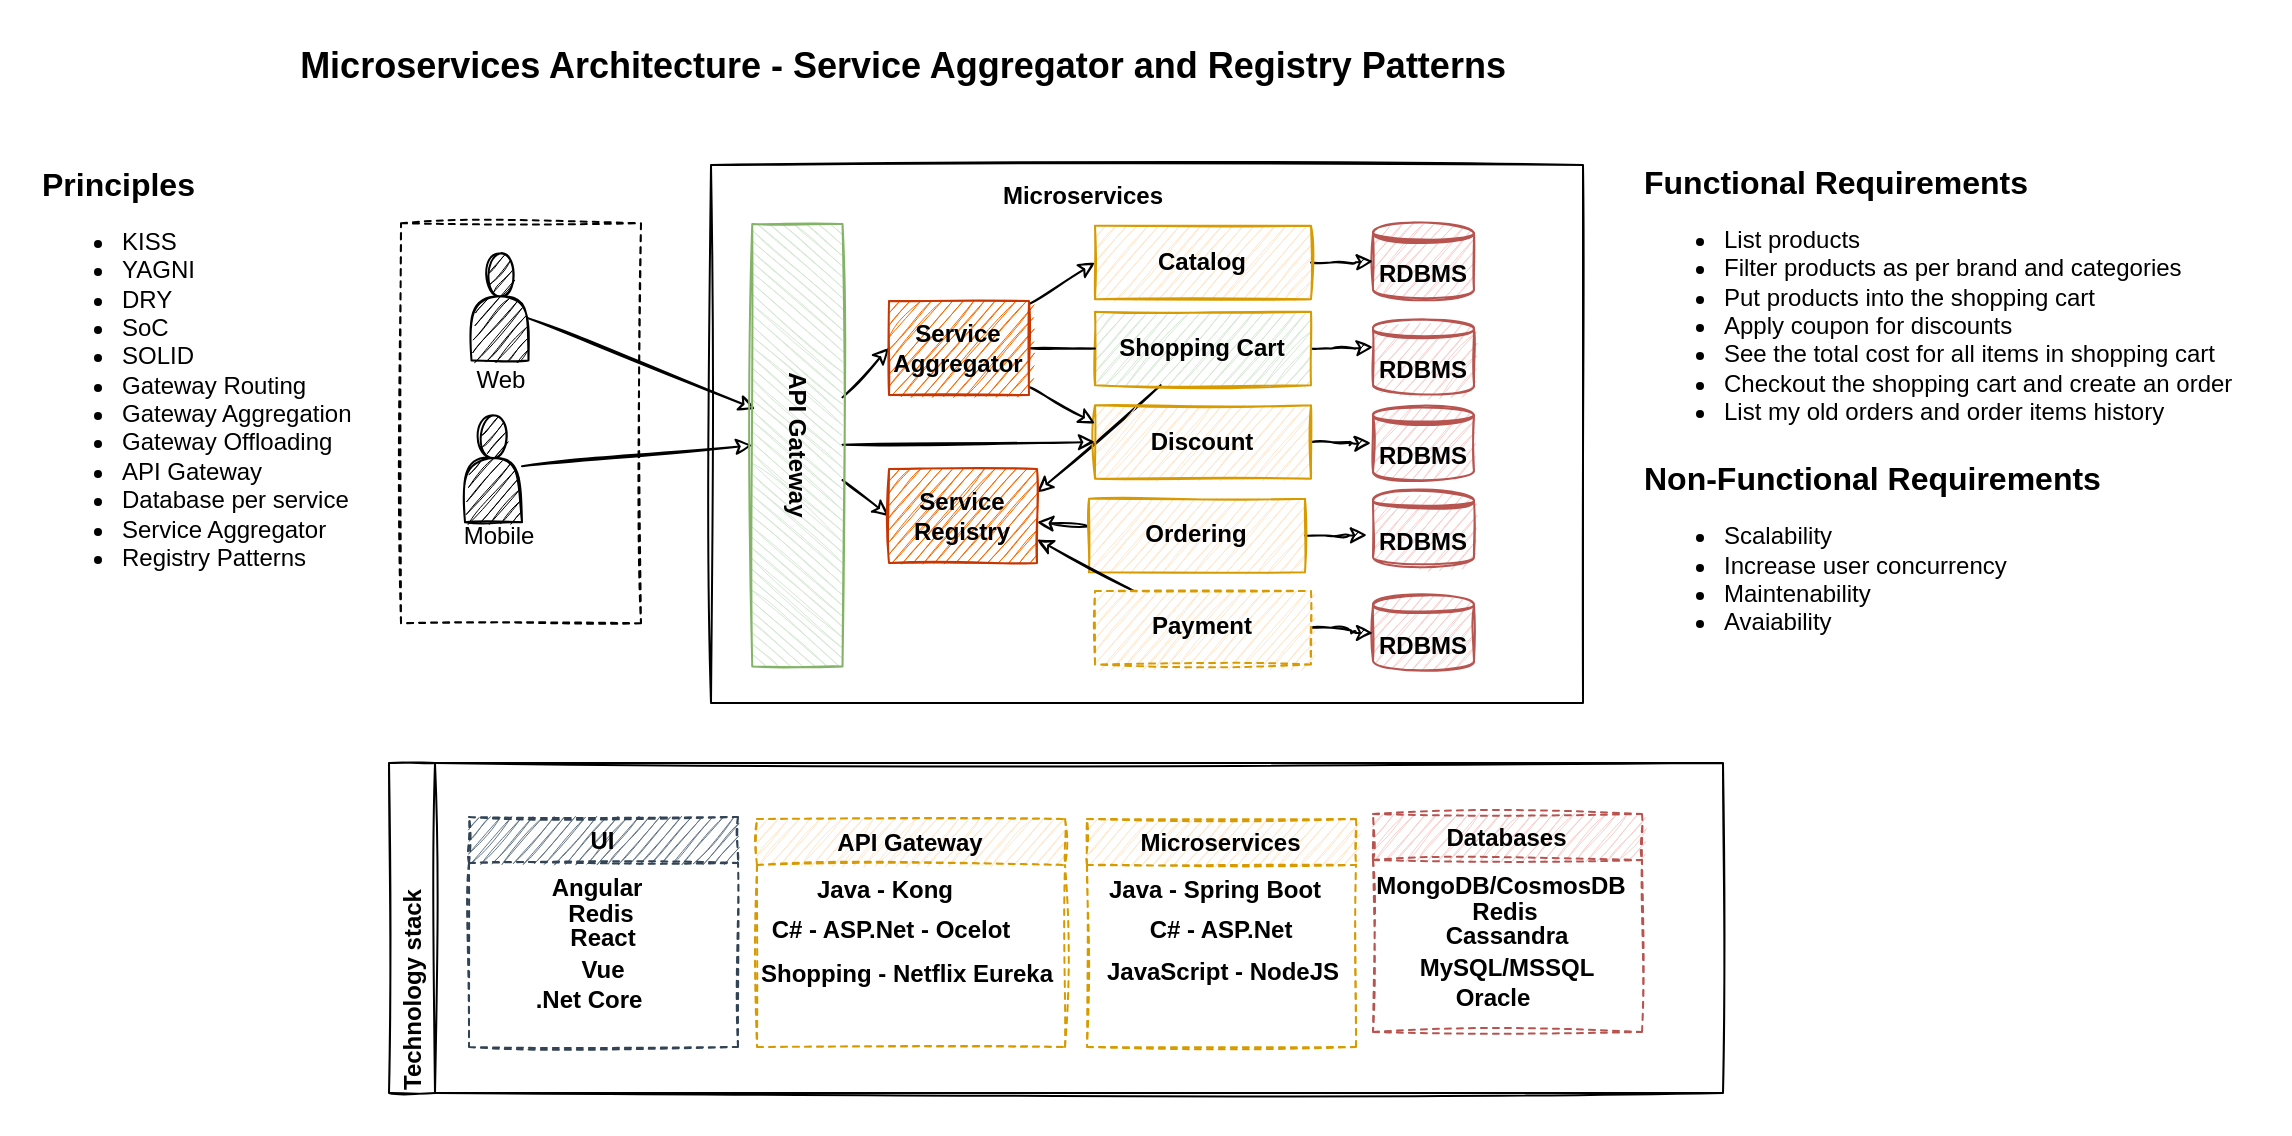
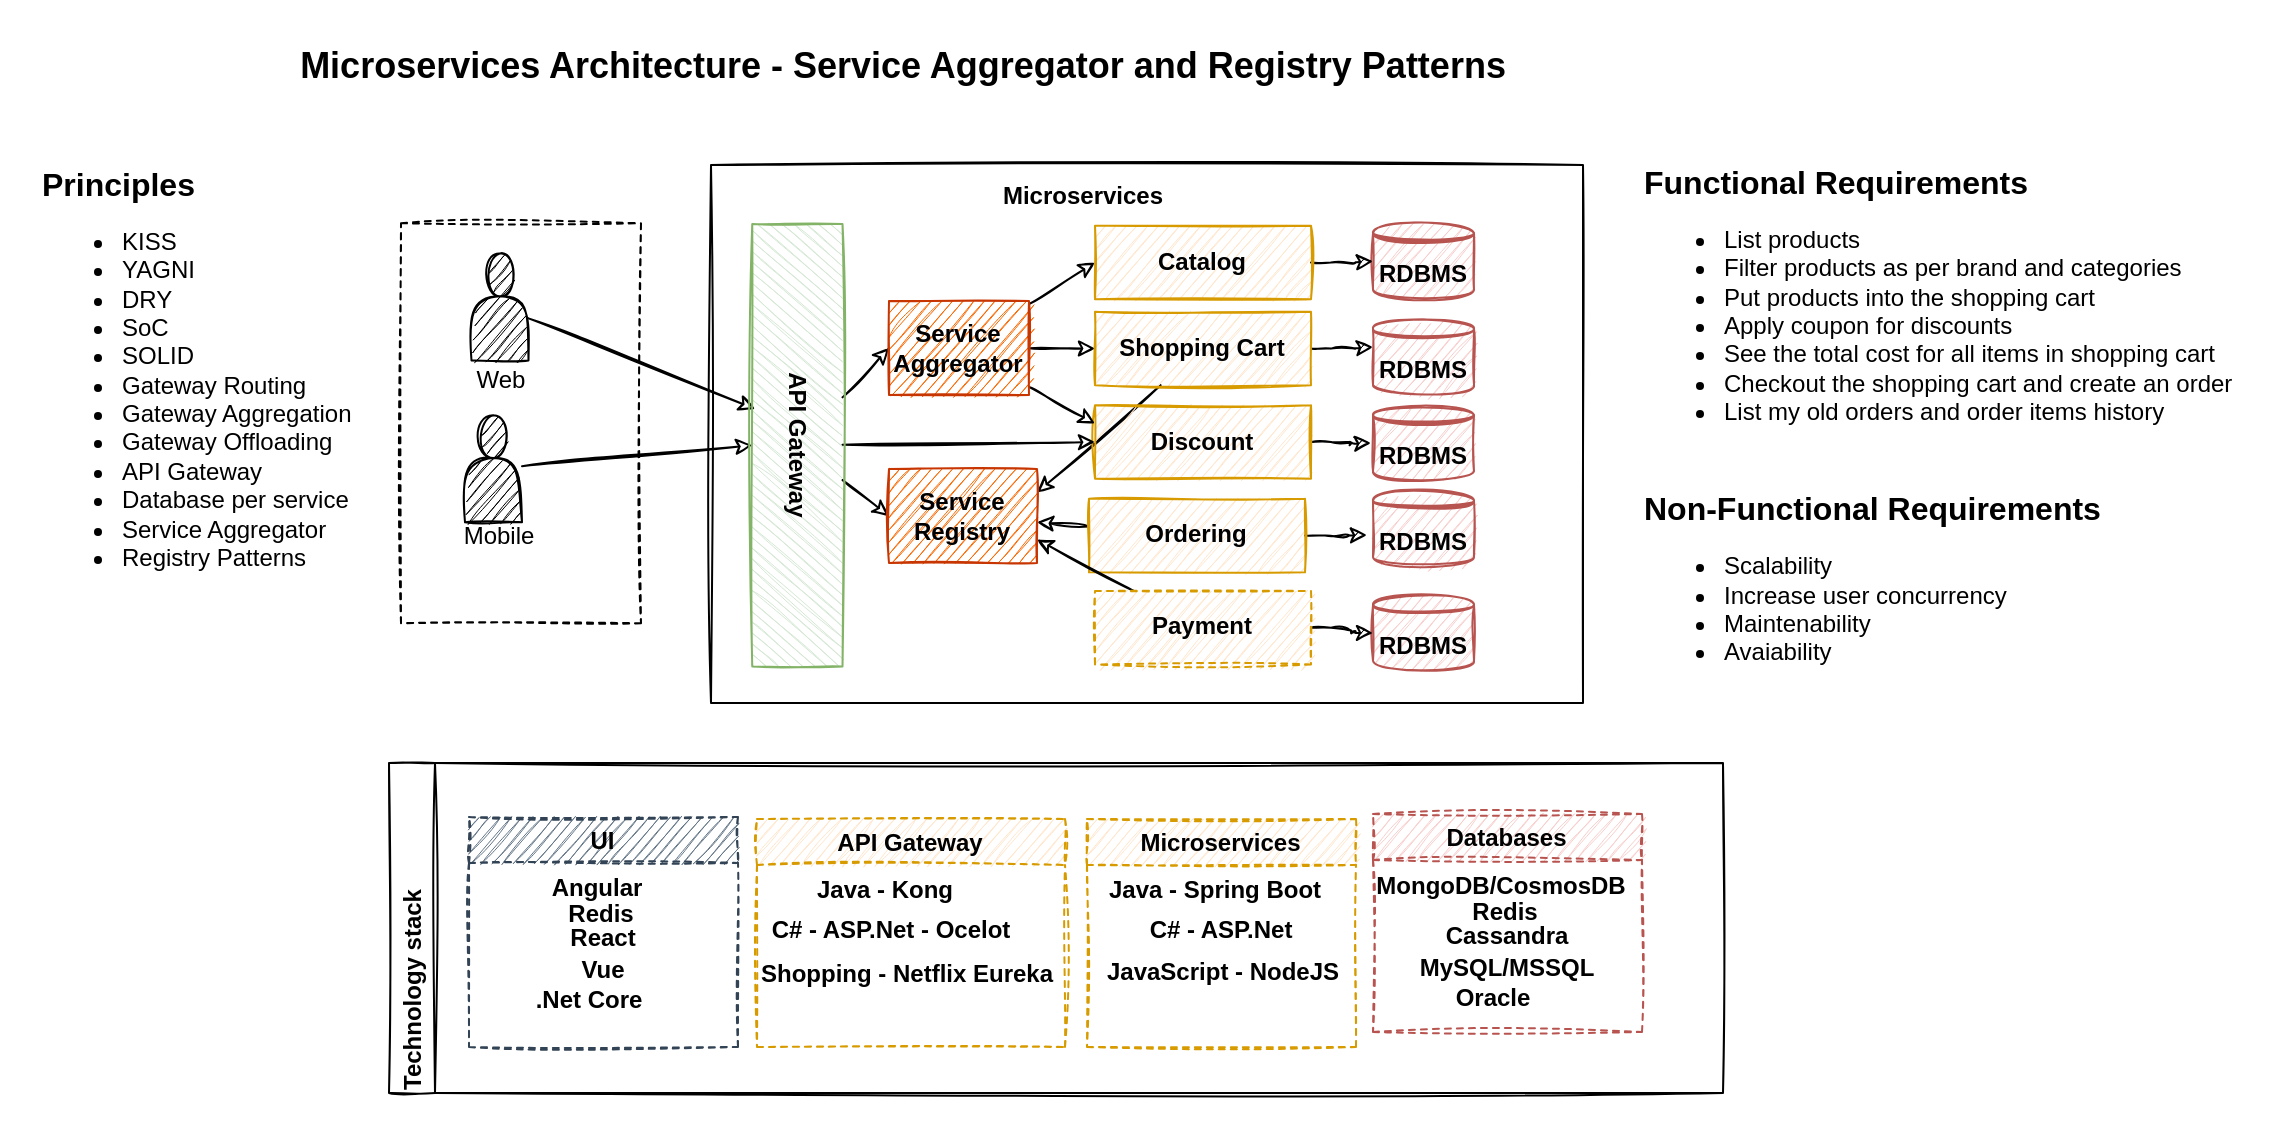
- <mxCell id="59" style="edgeStyle=none;rounded=1;sketch=1;orthogonalLoop=1;jettySize=auto;html=1;entryX=0;entryY=0.5;entryDx=0;entryDy=0;fontSize=12;fontColor=#000000;endArrow=none;endFill=0;" edge="1" parent="1" source="61" target="21"><mxGeometry relative="1" as="geometry" /></mxCell>
+ <mxCell id="59" style="edgeStyle=none;rounded=1;sketch=1;orthogonalLoop=1;jettySize=auto;html=1;entryX=0;entryY=0.5;entryDx=0;entryDy=0;fontSize=12;fontColor=#000000;endArrow=classic;endFill=0;" edge="1" parent="1" source="61" target="21"><mxGeometry relative="1" as="geometry" /></mxCell>
- <mxCell id="21" value="Shopping Cart" style="whiteSpace=wrap;html=1;glass=0;sketch=1;fillColor=#d5e8d4;strokeColor=#d79b00;fontStyle=1;" parent="1" vertex="1"><mxGeometry x="547" y="155.38" width="108" height="36.75" as="geometry" /></mxCell>
+ <mxCell id="21" value="Shopping Cart" style="whiteSpace=wrap;html=1;glass=0;sketch=1;fillColor=#ffe6cc;strokeColor=#d79b00;fontStyle=1" parent="1" vertex="1"><mxGeometry x="547" y="155.38" width="108" height="36.75" as="geometry" /></mxCell>
- <mxCell id="4" value="&lt;font style=&quot;font-size: 16px&quot;&gt;&lt;b&gt;Non-Functional Requirements&lt;/b&gt;&lt;br&gt;&lt;ul style=&quot;font-size: 12px&quot;&gt;&lt;li&gt;Scalability&lt;/li&gt;&lt;li&gt;Increase user concurrency&lt;/li&gt;&lt;li&gt;Maintenability&lt;/li&gt;&lt;li&gt;Avaiability&lt;/li&gt;&lt;/ul&gt;&lt;/font&gt;" style="text;html=1;align=left;verticalAlign=middle;resizable=0;points=[];autosize=1;strokeColor=none;fillColor=none;sketch=1;" parent="1" vertex="1"><mxGeometry x="820" y="229.5" width="239" height="100" as="geometry" /></mxCell>
+ <mxCell id="4" value="&lt;font style=&quot;font-size: 16px&quot;&gt;&lt;b&gt;Non-Functional Requirements&lt;/b&gt;&lt;br&gt;&lt;ul style=&quot;font-size: 12px&quot;&gt;&lt;li&gt;Scalability&lt;/li&gt;&lt;li&gt;Increase user concurrency&lt;/li&gt;&lt;li&gt;Maintenability&lt;/li&gt;&lt;li&gt;Avaiability&lt;/li&gt;&lt;/ul&gt;&lt;/font&gt;" style="text;html=1;align=left;verticalAlign=middle;resizable=0;points=[];autosize=1;strokeColor=none;fillColor=none;sketch=1;" parent="1" vertex="1"><mxGeometry x="820" y="244.5" width="239" height="100" as="geometry" /></mxCell>
